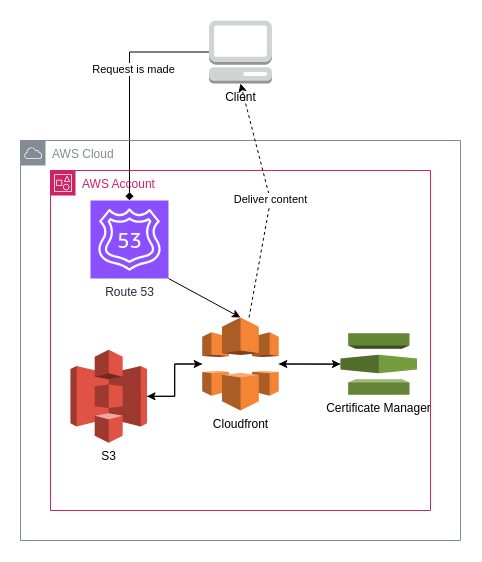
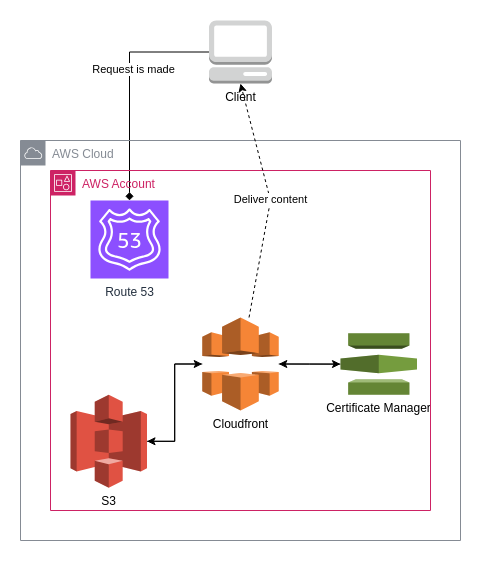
- <mxCell id="16" value="" style="endArrow=classic;html=1;rounded=0;exitX=1;exitY=1;exitDx=0;exitDy=0;exitPerimeter=0;entryX=0.5;entryY=0;entryDx=0;entryDy=0;entryPerimeter=0;" edge="1" parent="1" source="6" target="9"><mxGeometry width="50" height="50" relative="1" as="geometry"><mxPoint x="160" y="460" as="sourcePoint" /><mxPoint x="210" y="410" as="targetPoint" /></mxGeometry></mxCell>
- <mxCell id="11" value="S3" style="outlineConnect=0;dashed=0;verticalLabelPosition=bottom;verticalAlign=top;align=center;html=1;shape=mxgraph.aws3.s3;fillColor=#E05243;gradientColor=none;" vertex="1" parent="1"><mxGeometry x="70" y="349.25" width="76.5" height="93" as="geometry" /></mxCell>
+ <mxCell id="11" value="S3" style="outlineConnect=0;dashed=0;verticalLabelPosition=bottom;verticalAlign=top;align=center;html=1;shape=mxgraph.aws3.s3;fillColor=#E05243;gradientColor=none;" vertex="1" parent="1"><mxGeometry x="70" y="394.25" width="76.5" height="93" as="geometry" /></mxCell>
